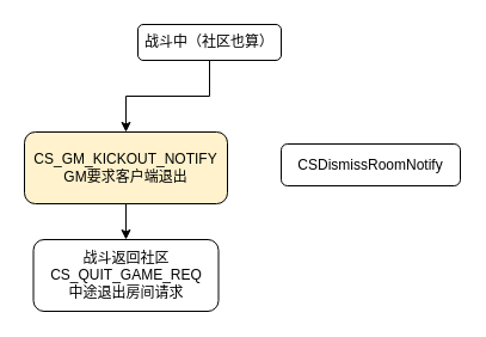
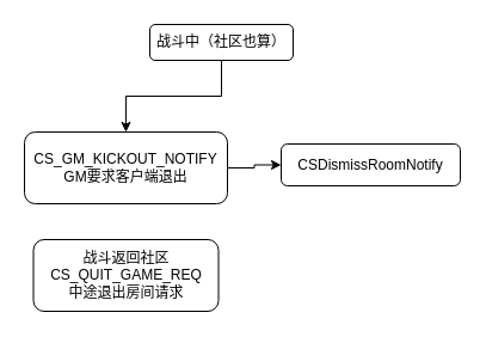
- <mxCell id="3" value="战斗中（社区也算）" style="rounded=1;whiteSpace=wrap;html=1;" vertex="1" parent="1"><mxGeometry x="115" y="20" width="120" height="30" as="geometry" /></mxCell>
+ <mxCell id="3" value="战斗中（社区也算）" style="rounded=1;whiteSpace=wrap;html=1;" vertex="1" parent="1"><mxGeometry x="125" y="20" width="120" height="30" as="geometry" /></mxCell>
- <mxCell id="5" value="CS_GM_KICKOUT_NOTIFY&lt;br&gt;GM要求客户端退出" style="rounded=1;whiteSpace=wrap;html=1;fillColor=#fff2cc;" vertex="1" parent="1"><mxGeometry x="20" y="110" width="170" height="60" as="geometry" /></mxCell>
+ <mxCell id="5" value="CS_GM_KICKOUT_NOTIFY&lt;br&gt;GM要求客户端退出" style="rounded=1;whiteSpace=wrap;html=1;" vertex="1" parent="1"><mxGeometry x="20" y="110" width="170" height="60" as="geometry" /></mxCell>
- <mxCell id="4" style="edgeStyle=orthogonalEdgeStyle;rounded=0;orthogonalLoop=1;jettySize=auto;html=1;" edge="1" parent="1" source="5" target="6"><mxGeometry relative="1" as="geometry" /></mxCell>
+ <mxCell id="4" style="edgeStyle=orthogonalEdgeStyle;rounded=0;orthogonalLoop=1;jettySize=auto;html=1;" edge="1" parent="1" source="5" target="7"><mxGeometry relative="1" as="geometry" /></mxCell>
